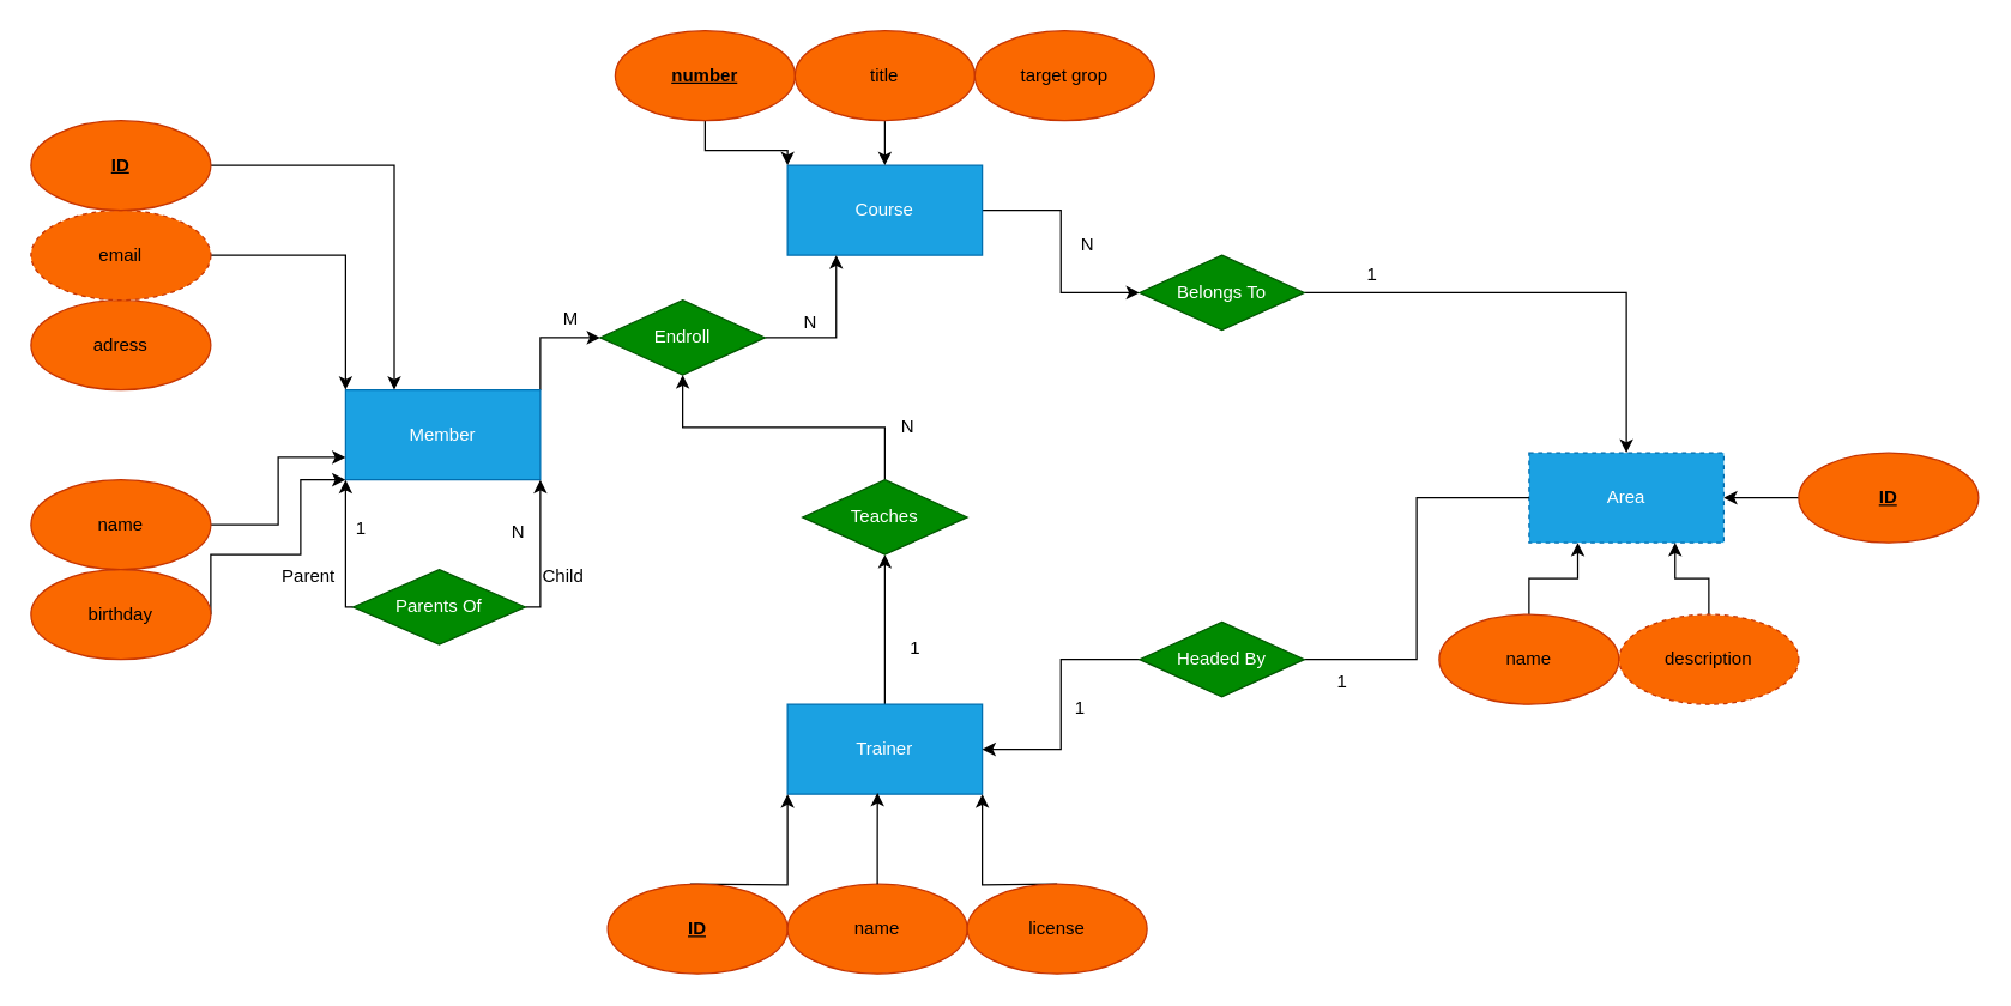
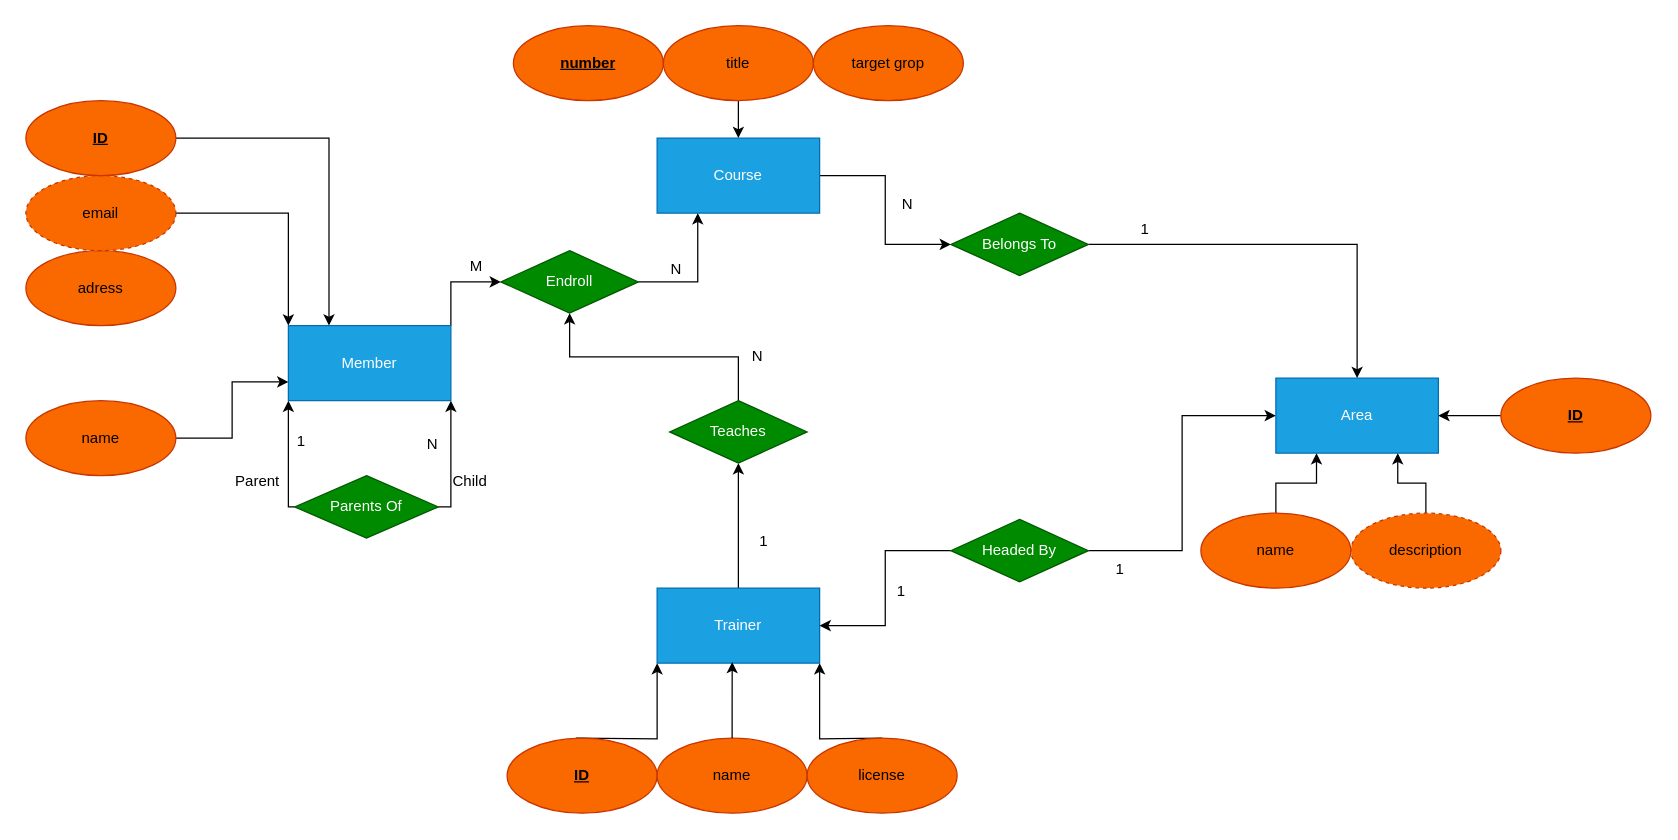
- <mxCell id="18" style="edgeStyle=orthogonalEdgeStyle;rounded=0;orthogonalLoop=1;jettySize=auto;html=1;exitX=0.5;exitY=1;exitDx=0;exitDy=0;entryX=0;entryY=0;entryDx=0;entryDy=0;" edge="1" parent="1" source="19" target="17"><mxGeometry relative="1" as="geometry" /></mxCell>
- <mxCell id="52" style="edgeStyle=orthogonalEdgeStyle;rounded=0;orthogonalLoop=1;jettySize=auto;html=1;exitX=1;exitY=0.5;exitDx=0;exitDy=0;entryX=0;entryY=0.5;entryDx=0;entryDy=0;endArrow=none;" edge="1" parent="1" source="54" target="43"><mxGeometry relative="1" as="geometry" /></mxCell>
+ <mxCell id="52" style="edgeStyle=orthogonalEdgeStyle;rounded=0;orthogonalLoop=1;jettySize=auto;html=1;exitX=1;exitY=0.5;exitDx=0;exitDy=0;entryX=0;entryY=0.5;entryDx=0;entryDy=0;" edge="1" parent="1" source="54" target="43"><mxGeometry relative="1" as="geometry" /></mxCell>
- <mxCell id="43" value="Area" style="rounded=0;whiteSpace=wrap;html=1;fillColor=#1ba1e2;fontColor=#ffffff;strokeColor=#006EAF;dashed=1;" vertex="1" parent="1"><mxGeometry x="1020" y="302" width="130" height="60" as="geometry" /></mxCell>
+ <mxCell id="43" value="Area" style="rounded=0;whiteSpace=wrap;html=1;fillColor=#1ba1e2;fontColor=#ffffff;strokeColor=#006EAF;" vertex="1" parent="1"><mxGeometry x="1020" y="302" width="130" height="60" as="geometry" /></mxCell>
- <mxCell id="9" style="edgeStyle=orthogonalEdgeStyle;rounded=0;orthogonalLoop=1;jettySize=auto;html=1;exitX=1;exitY=0.5;exitDx=0;exitDy=0;entryX=0;entryY=1;entryDx=0;entryDy=0;" edge="1" parent="1" source="10" target="3"><mxGeometry relative="1" as="geometry"><Array as="points"><mxPoint x="140" y="370" /><mxPoint x="200" y="370" /><mxPoint x="200" y="320" /></Array></mxGeometry></mxCell>
- <mxCell id="10" value="birthday" style="ellipse;whiteSpace=wrap;html=1;fillColor=#fa6800;fontColor=#000000;strokeColor=#C73500;" vertex="1" parent="1"><mxGeometry x="20" y="380" width="120" height="60" as="geometry" /></mxCell>
